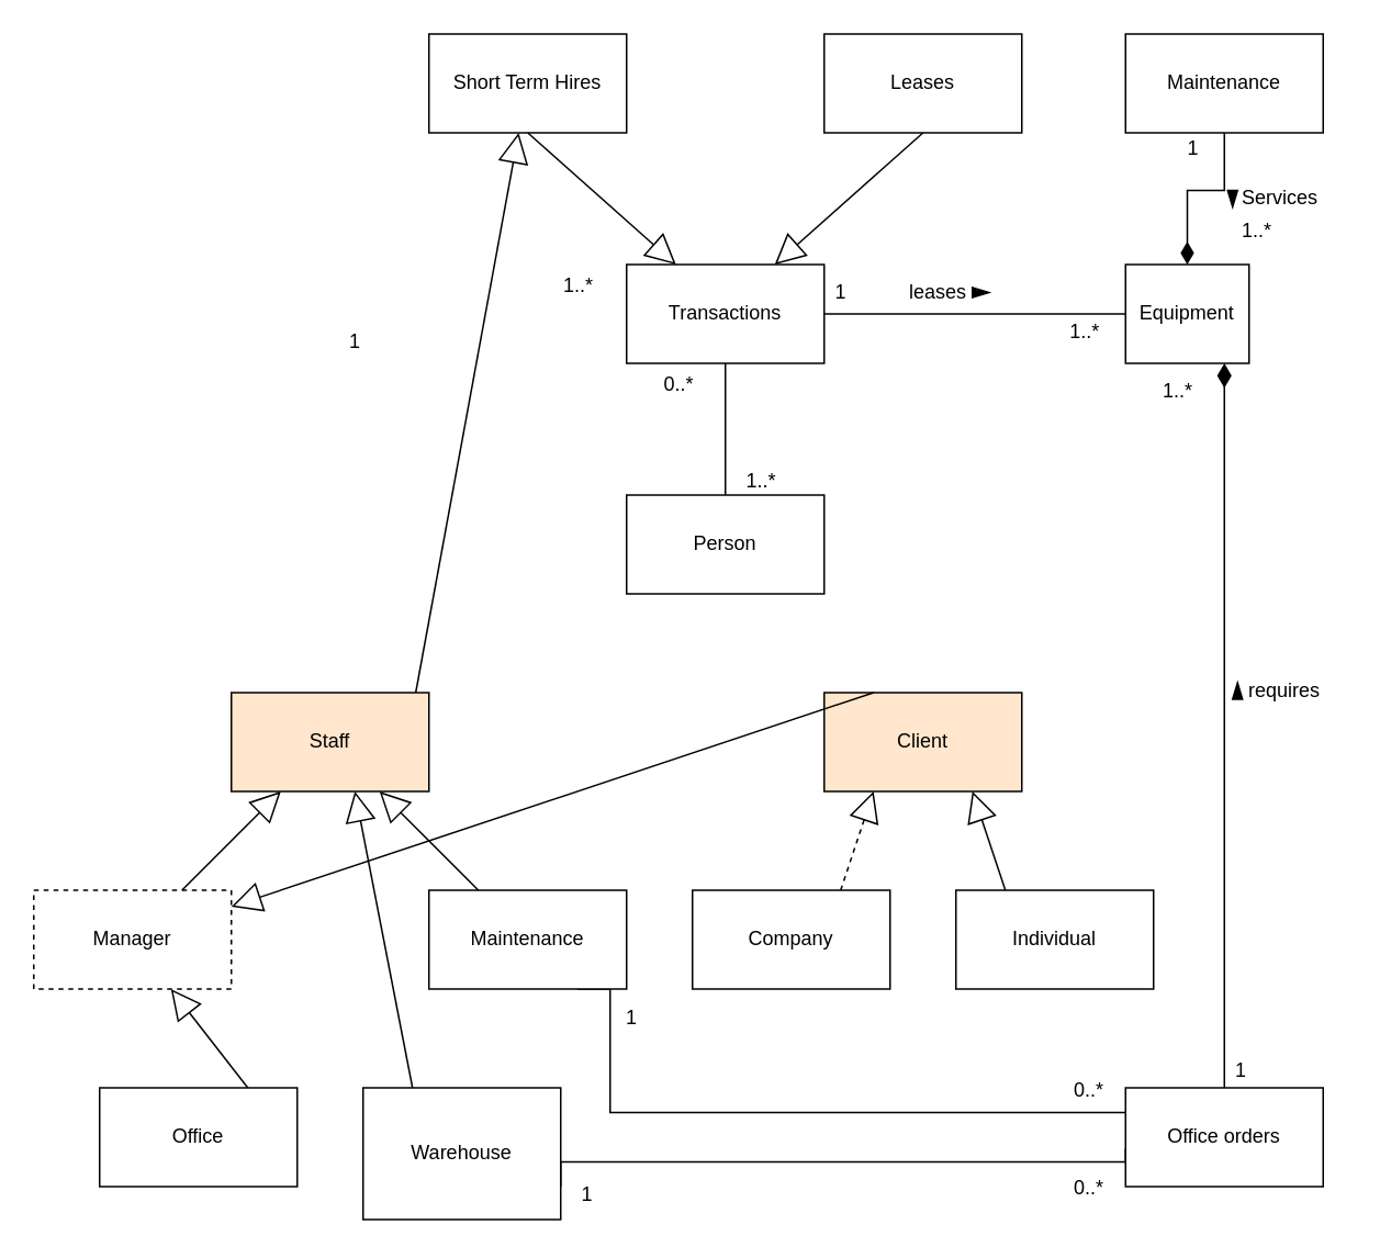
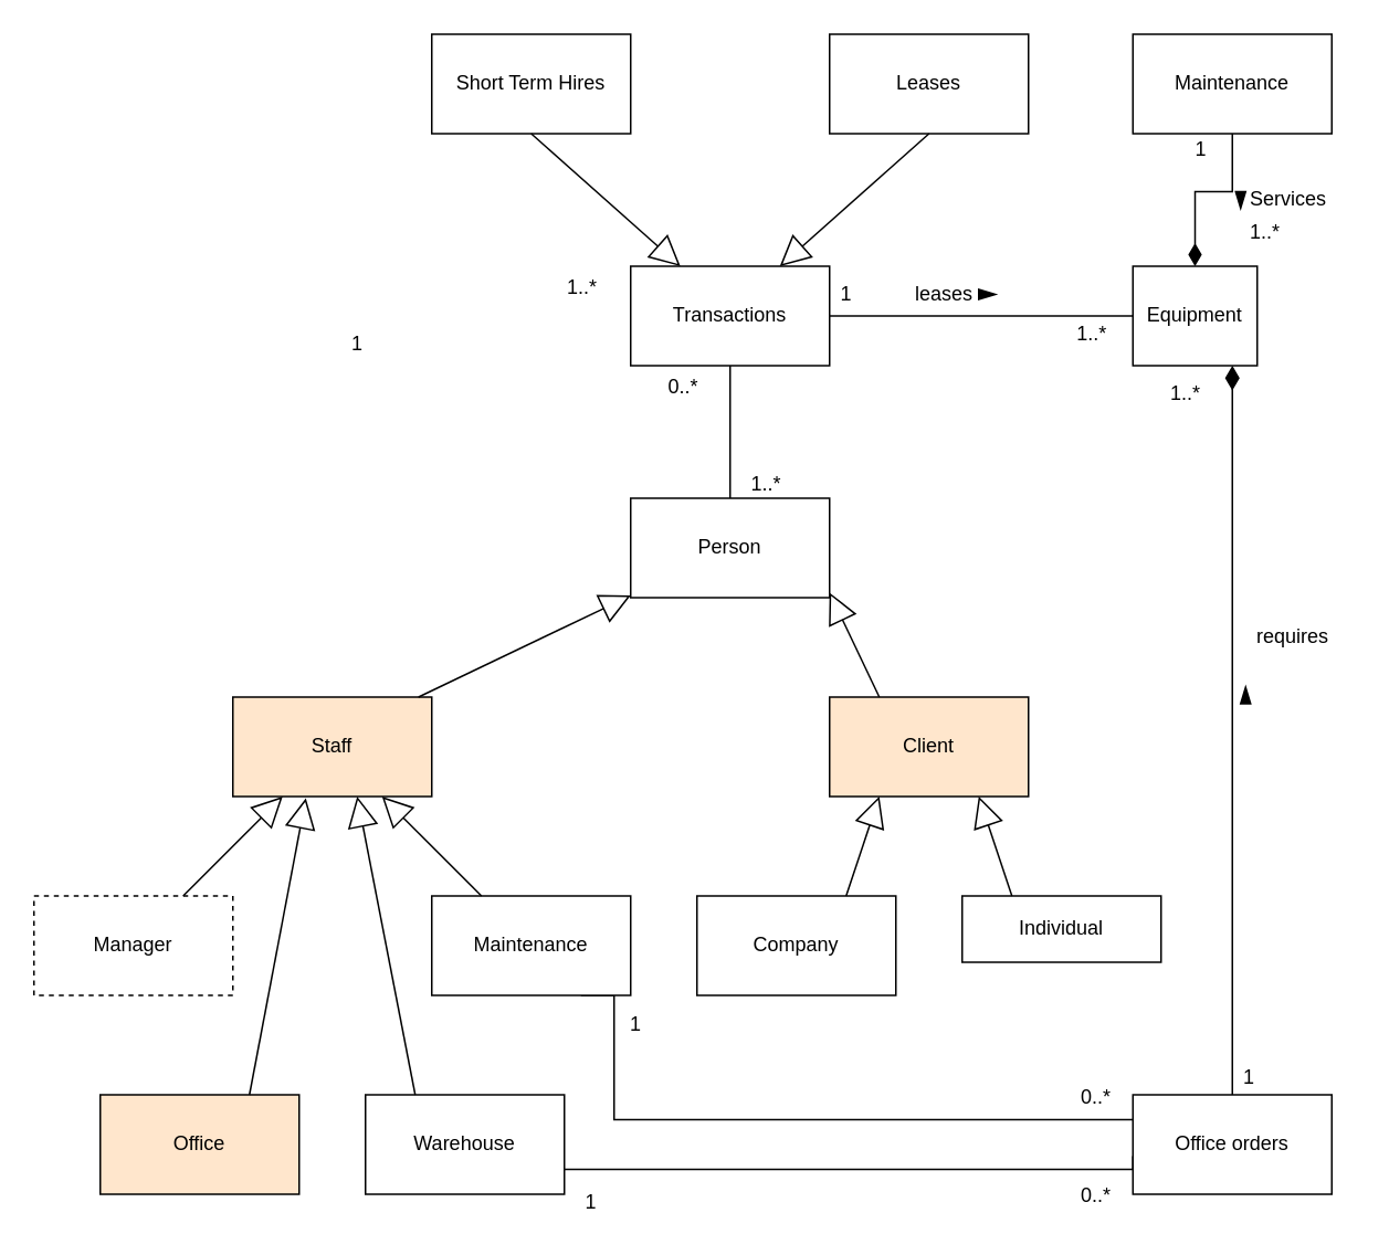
- <mxCell id="21" value="" style="endArrow=block;endSize=16;endFill=0;html=1;exitX=0.933;exitY=0;exitDx=0;exitDy=0;exitPerimeter=0;" parent="1" source="9" target="7" edge="1"><mxGeometry width="160" relative="1" as="geometry"><mxPoint x="300" y="410" as="sourcePoint" /><mxPoint x="460" y="410" as="targetPoint" /></mxGeometry></mxCell>
+ <mxCell id="21" value="" style="endArrow=block;endSize=16;endFill=0;html=1;exitX=0.933;exitY=0;exitDx=0;exitDy=0;exitPerimeter=0;" parent="1" source="9" target="4" edge="1"><mxGeometry width="160" relative="1" as="geometry"><mxPoint x="300" y="410" as="sourcePoint" /><mxPoint x="460" y="410" as="targetPoint" /></mxGeometry></mxCell>
- <mxCell id="51" value="requires" style="text;html=1;resizable=0;points=[];autosize=1;align=left;verticalAlign=top;spacingTop=-4;" vertex="1" parent="1"><mxGeometry x="756" y="409" width="60" height="20" as="geometry" /></mxCell>
+ <mxCell id="51" value="requires" style="text;html=1;resizable=0;points=[];autosize=1;align=left;verticalAlign=top;spacingTop=-4;" vertex="1" parent="1"><mxGeometry x="756" y="374" width="60" height="20" as="geometry" /></mxCell>
- <mxCell id="22" value="" style="endArrow=block;endSize=16;endFill=0;html=1;exitX=0.25;exitY=0;exitDx=0;exitDy=0;" parent="1" source="10" target="11" edge="1"><mxGeometry width="160" relative="1" as="geometry"><mxPoint x="360" y="430" as="sourcePoint" /><mxPoint x="420" y="370" as="targetPoint" /></mxGeometry></mxCell>
+ <mxCell id="22" value="" style="endArrow=block;endSize=16;endFill=0;html=1;entryX=1;entryY=0.95;entryDx=0;entryDy=0;exitX=0.25;exitY=0;exitDx=0;exitDy=0;entryPerimeter=0;" parent="1" source="10" target="4" edge="1"><mxGeometry width="160" relative="1" as="geometry"><mxPoint x="360" y="430" as="sourcePoint" /><mxPoint x="420" y="370" as="targetPoint" /></mxGeometry></mxCell>
- <mxCell id="23" value="" style="endArrow=block;endSize=16;endFill=0;html=1;entryX=0.25;entryY=1;entryDx=0;entryDy=0;exitX=0.75;exitY=0;exitDx=0;exitDy=0;dashed=1;" parent="1" source="18" target="10" edge="1"><mxGeometry width="160" relative="1" as="geometry"><mxPoint x="370" y="440" as="sourcePoint" /><mxPoint x="430" y="380" as="targetPoint" /></mxGeometry></mxCell>
+ <mxCell id="23" value="" style="endArrow=block;endSize=16;endFill=0;html=1;entryX=0.25;entryY=1;entryDx=0;entryDy=0;exitX=0.75;exitY=0;exitDx=0;exitDy=0;" parent="1" source="18" target="10" edge="1"><mxGeometry width="160" relative="1" as="geometry"><mxPoint x="370" y="440" as="sourcePoint" /><mxPoint x="430" y="380" as="targetPoint" /></mxGeometry></mxCell>
- <mxCell id="17" value="Individual" style="rounded=0;whiteSpace=wrap;html=1;" parent="1" vertex="1"><mxGeometry x="580" y="540" width="120" height="60" as="geometry" /></mxCell>
+ <mxCell id="17" value="Individual" style="rounded=0;whiteSpace=wrap;html=1;" parent="1" vertex="1"><mxGeometry x="580" y="540" width="120" height="40" as="geometry" /></mxCell>
- <mxCell id="25" value="" style="endArrow=block;endSize=16;endFill=0;html=1;exitX=0.75;exitY=0;exitDx=0;exitDy=0;" parent="1" source="12" target="11" edge="1"><mxGeometry width="160" relative="1" as="geometry"><mxPoint x="390" y="460" as="sourcePoint" /><mxPoint x="450" y="400" as="targetPoint" /></mxGeometry></mxCell>
+ <mxCell id="25" value="" style="endArrow=block;endSize=16;endFill=0;html=1;entryX=0.367;entryY=1.017;entryDx=0;entryDy=0;exitX=0.75;exitY=0;exitDx=0;exitDy=0;entryPerimeter=0;" parent="1" source="12" target="9" edge="1"><mxGeometry width="160" relative="1" as="geometry"><mxPoint x="390" y="460" as="sourcePoint" /><mxPoint x="450" y="400" as="targetPoint" /></mxGeometry></mxCell>
- <mxCell id="12" value="Office" style="rounded=0;whiteSpace=wrap;html=1;" parent="1" vertex="1"><mxGeometry x="60" y="660" width="120" height="60" as="geometry" /></mxCell>
+ <mxCell id="12" value="Office" style="rounded=0;whiteSpace=wrap;html=1;fillColor=#ffe6cc;" parent="1" vertex="1"><mxGeometry x="60" y="660" width="120" height="60" as="geometry" /></mxCell>
- <mxCell id="14" value="Warehouse" style="rounded=0;whiteSpace=wrap;html=1;" parent="1" vertex="1"><mxGeometry x="220" y="660" width="120" height="80" as="geometry" /></mxCell>
+ <mxCell id="14" value="Warehouse" style="rounded=0;whiteSpace=wrap;html=1;" parent="1" vertex="1"><mxGeometry x="220" y="660" width="120" height="60" as="geometry" /></mxCell>
